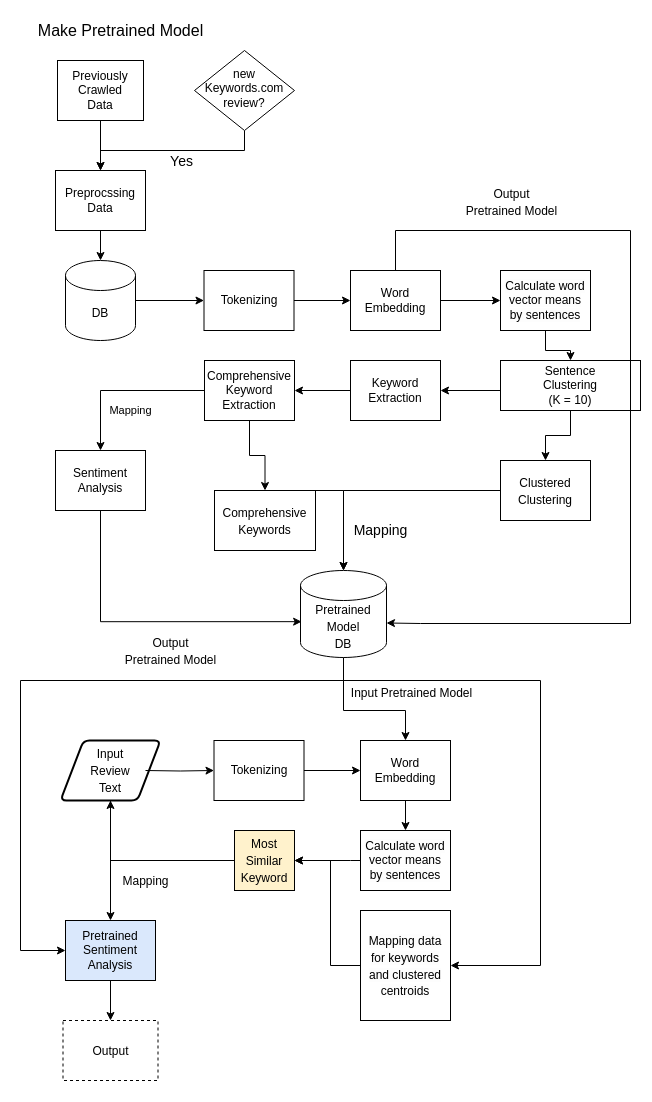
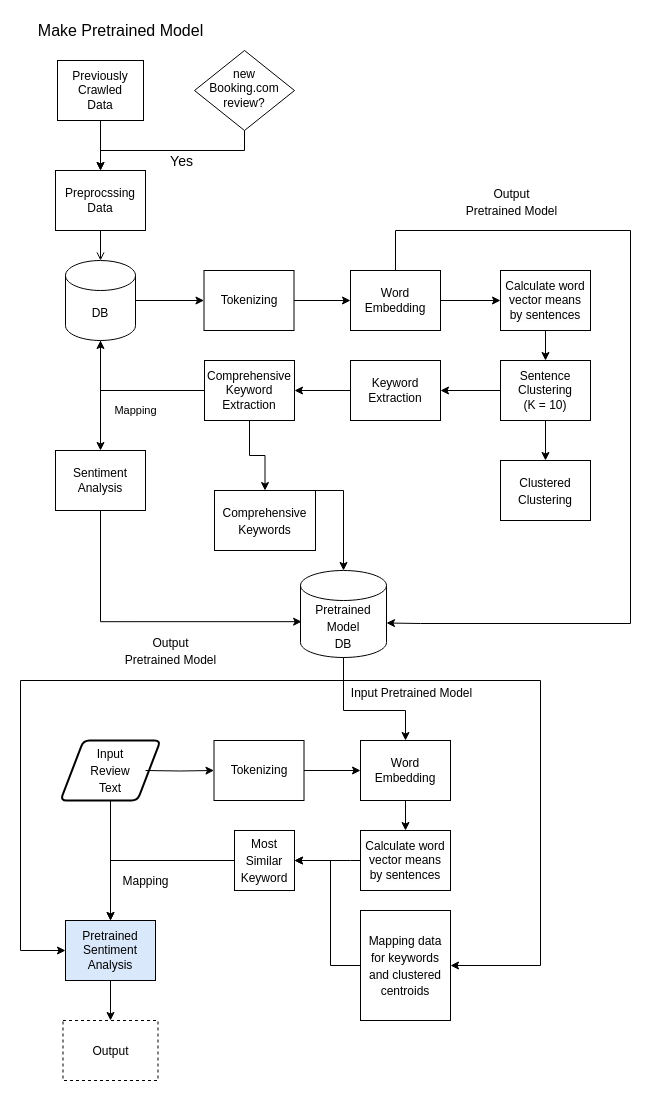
- <mxCell id="25" value="new Keywords.com review?" style="rhombus;whiteSpace=wrap;html=1;shadow=0;fontFamily=Helvetica;fontSize=12;align=center;strokeWidth=1;spacing=6;spacingTop=-4;" parent="1" vertex="1"><mxGeometry x="194" y="50" width="100" height="80" as="geometry" /></mxCell>
+ <mxCell id="25" value="new Booking.com review?" style="rhombus;whiteSpace=wrap;html=1;shadow=0;fontFamily=Helvetica;fontSize=12;align=center;strokeWidth=1;spacing=6;spacingTop=-4;" parent="1" vertex="1"><mxGeometry x="194" y="50" width="100" height="80" as="geometry" /></mxCell>
- <mxCell id="5" style="edgeStyle=orthogonalEdgeStyle;rounded=0;orthogonalLoop=1;jettySize=auto;html=1;" parent="1" source="6" target="4" edge="1"><mxGeometry relative="1" as="geometry" /></mxCell>
+ <mxCell id="5" style="edgeStyle=orthogonalEdgeStyle;rounded=0;orthogonalLoop=1;jettySize=auto;html=1;endArrow=open;" parent="1" source="6" target="4" edge="1"><mxGeometry relative="1" as="geometry" /></mxCell>
+ <mxCell id="3" style="edgeStyle=orthogonalEdgeStyle;rounded=0;orthogonalLoop=1;jettySize=auto;html=1;entryX=0.5;entryY=0;entryDx=0;entryDy=0;" parent="1" source="4" target="19" edge="1"><mxGeometry relative="1" as="geometry" /></mxCell>
- <mxCell id="11" value="Sentence&lt;br&gt;Clustering&lt;br&gt;(K = 10)" style="rounded=0;whiteSpace=wrap;html=1;" parent="1" vertex="1"><mxGeometry x="500" y="360" width="140" height="50" as="geometry" /></mxCell>
+ <mxCell id="11" value="Sentence&lt;br&gt;Clustering&lt;br&gt;(K = 10)" style="rounded=0;whiteSpace=wrap;html=1;" parent="1" vertex="1"><mxGeometry x="500" y="360" width="90" height="60" as="geometry" /></mxCell>
- <mxCell id="14" value="Mapping" style="edgeStyle=orthogonalEdgeStyle;rounded=0;orthogonalLoop=1;jettySize=auto;html=1;entryX=0.5;entryY=0;entryDx=0;entryDy=0;" parent="1" source="16" target="19" edge="1"><mxGeometry x="-0.098" y="20" relative="1" as="geometry"><mxPoint as="offset" /></mxGeometry></mxCell>
+ <mxCell id="14" value="Mapping" style="edgeStyle=orthogonalEdgeStyle;rounded=0;orthogonalLoop=1;jettySize=auto;html=1;" parent="1" source="16" target="4" edge="1"><mxGeometry x="-0.098" y="20" relative="1" as="geometry"><mxPoint as="offset" /></mxGeometry></mxCell>
- <mxCell id="39" value="Mapping" style="edgeStyle=orthogonalEdgeStyle;rounded=0;orthogonalLoop=1;jettySize=auto;html=1;entryX=0.5;entryY=0;entryDx=0;entryDy=0;entryPerimeter=0;fontSize=14;" parent="1" source="40" target="36" edge="1"><mxGeometry x="0.662" y="37" relative="1" as="geometry"><mxPoint as="offset" /></mxGeometry></mxCell>
- <mxCell id="54" value="&lt;font style=&quot;font-size: 12px&quot;&gt;Mapping&lt;/font&gt;" style="edgeStyle=orthogonalEdgeStyle;rounded=0;orthogonalLoop=1;jettySize=auto;html=1;fontSize=14;" parent="1" source="55" target="42" edge="1"><mxGeometry x="-0.035" y="20" relative="1" as="geometry"><mxPoint as="offset" /></mxGeometry></mxCell>
+ <mxCell id="54" value="&lt;font style=&quot;font-size: 12px&quot;&gt;Mapping&lt;/font&gt;" style="edgeStyle=orthogonalEdgeStyle;rounded=0;orthogonalLoop=1;jettySize=auto;html=1;entryX=0.5;entryY=0;entryDx=0;entryDy=0;fontSize=14;" parent="1" source="55" target="47" edge="1"><mxGeometry x="-0.035" y="20" relative="1" as="geometry"><mxPoint as="offset" /></mxGeometry></mxCell>
- <mxCell id="55" value="&lt;font style=&quot;font-size: 12px&quot;&gt;Most&lt;br&gt;Similar&lt;br&gt;Keyword&lt;br&gt;&lt;/font&gt;" style="whiteSpace=wrap;html=1;aspect=fixed;fontSize=14;fillColor=#fff2cc;" parent="1" vertex="1"><mxGeometry x="234" y="830" width="60" height="60" as="geometry" /></mxCell>
+ <mxCell id="55" value="&lt;font style=&quot;font-size: 12px&quot;&gt;Most&lt;br&gt;Similar&lt;br&gt;Keyword&lt;br&gt;&lt;/font&gt;" style="whiteSpace=wrap;html=1;aspect=fixed;fontSize=14;" parent="1" vertex="1"><mxGeometry x="234" y="830" width="60" height="60" as="geometry" /></mxCell>
